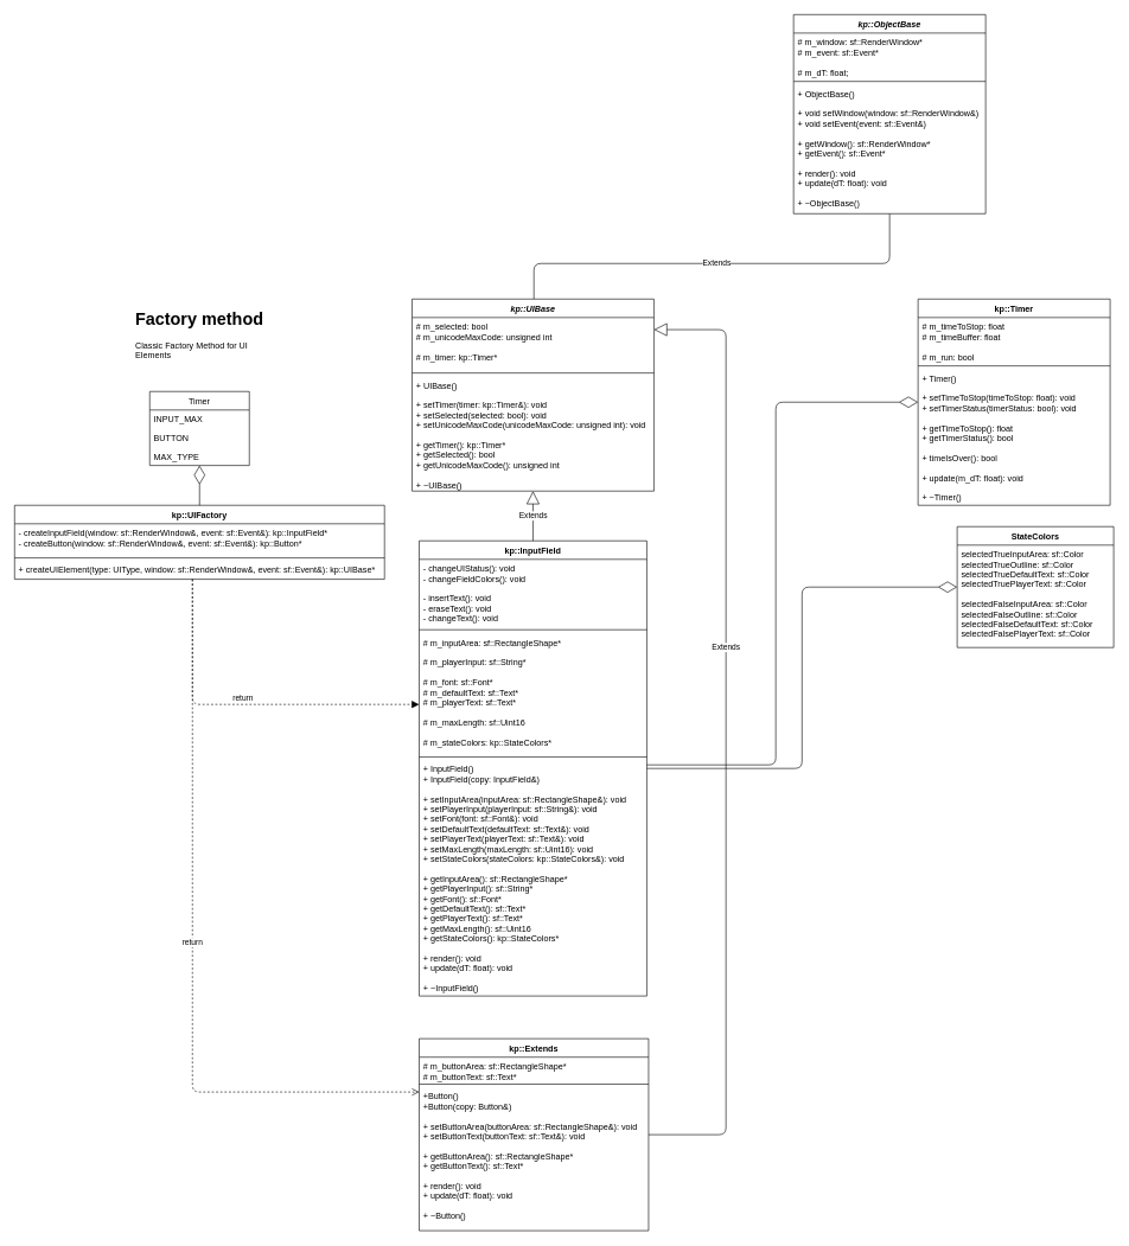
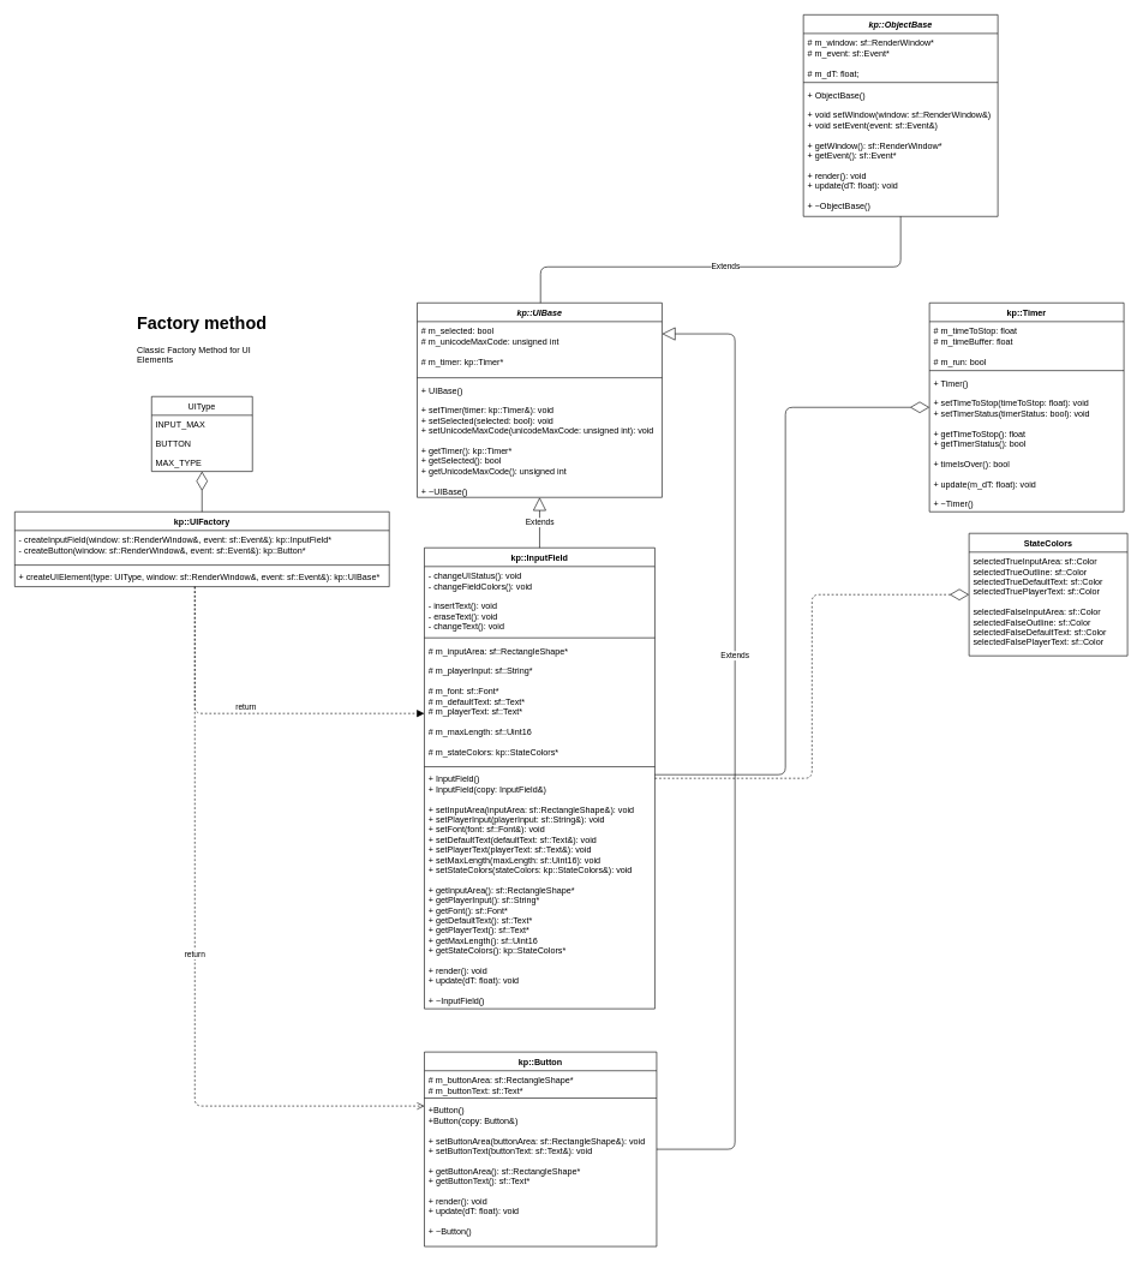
- <mxCell id="29" value="Timer" style="swimlane;fontStyle=0;childLayout=stackLayout;horizontal=1;startSize=26;fillColor=none;horizontalStack=0;resizeParent=1;resizeParentMax=0;resizeLast=0;collapsible=1;marginBottom=0;" parent="1" vertex="1"><mxGeometry x="210" y="550" width="140" height="104" as="geometry" /></mxCell>
+ <mxCell id="29" value="UIType" style="swimlane;fontStyle=0;childLayout=stackLayout;horizontal=1;startSize=26;fillColor=none;horizontalStack=0;resizeParent=1;resizeParentMax=0;resizeLast=0;collapsible=1;marginBottom=0;" parent="1" vertex="1"><mxGeometry x="210" y="550" width="140" height="104" as="geometry" /></mxCell>
- <mxCell id="40" value="" style="endArrow=diamondThin;endFill=0;endSize=24;html=1;edgeStyle=orthogonalEdgeStyle;" edge="1" parent="1" source="10" target="38"><mxGeometry width="160" relative="1" as="geometry"><mxPoint x="1190" y="1040" as="sourcePoint" /><mxPoint x="1350" y="1040" as="targetPoint" /></mxGeometry></mxCell>
+ <mxCell id="40" value="" style="endArrow=diamondThin;endFill=0;endSize=24;html=1;edgeStyle=orthogonalEdgeStyle;dashed=1;" edge="1" parent="1" source="10" target="38"><mxGeometry width="160" relative="1" as="geometry"><mxPoint x="1190" y="1040" as="sourcePoint" /><mxPoint x="1350" y="1040" as="targetPoint" /></mxGeometry></mxCell>
- <mxCell id="16" value="kp::Extends" style="swimlane;fontStyle=1;align=center;verticalAlign=top;childLayout=stackLayout;horizontal=1;startSize=26;horizontalStack=0;resizeParent=1;resizeParentMax=0;resizeLast=0;collapsible=1;marginBottom=0;" parent="1" vertex="1"><mxGeometry x="588.75" y="1460" width="322.5" height="270" as="geometry" /></mxCell>
+ <mxCell id="16" value="kp::Button" style="swimlane;fontStyle=1;align=center;verticalAlign=top;childLayout=stackLayout;horizontal=1;startSize=26;horizontalStack=0;resizeParent=1;resizeParentMax=0;resizeLast=0;collapsible=1;marginBottom=0;" parent="1" vertex="1"><mxGeometry x="588.75" y="1460" width="322.5" height="270" as="geometry" /></mxCell>
